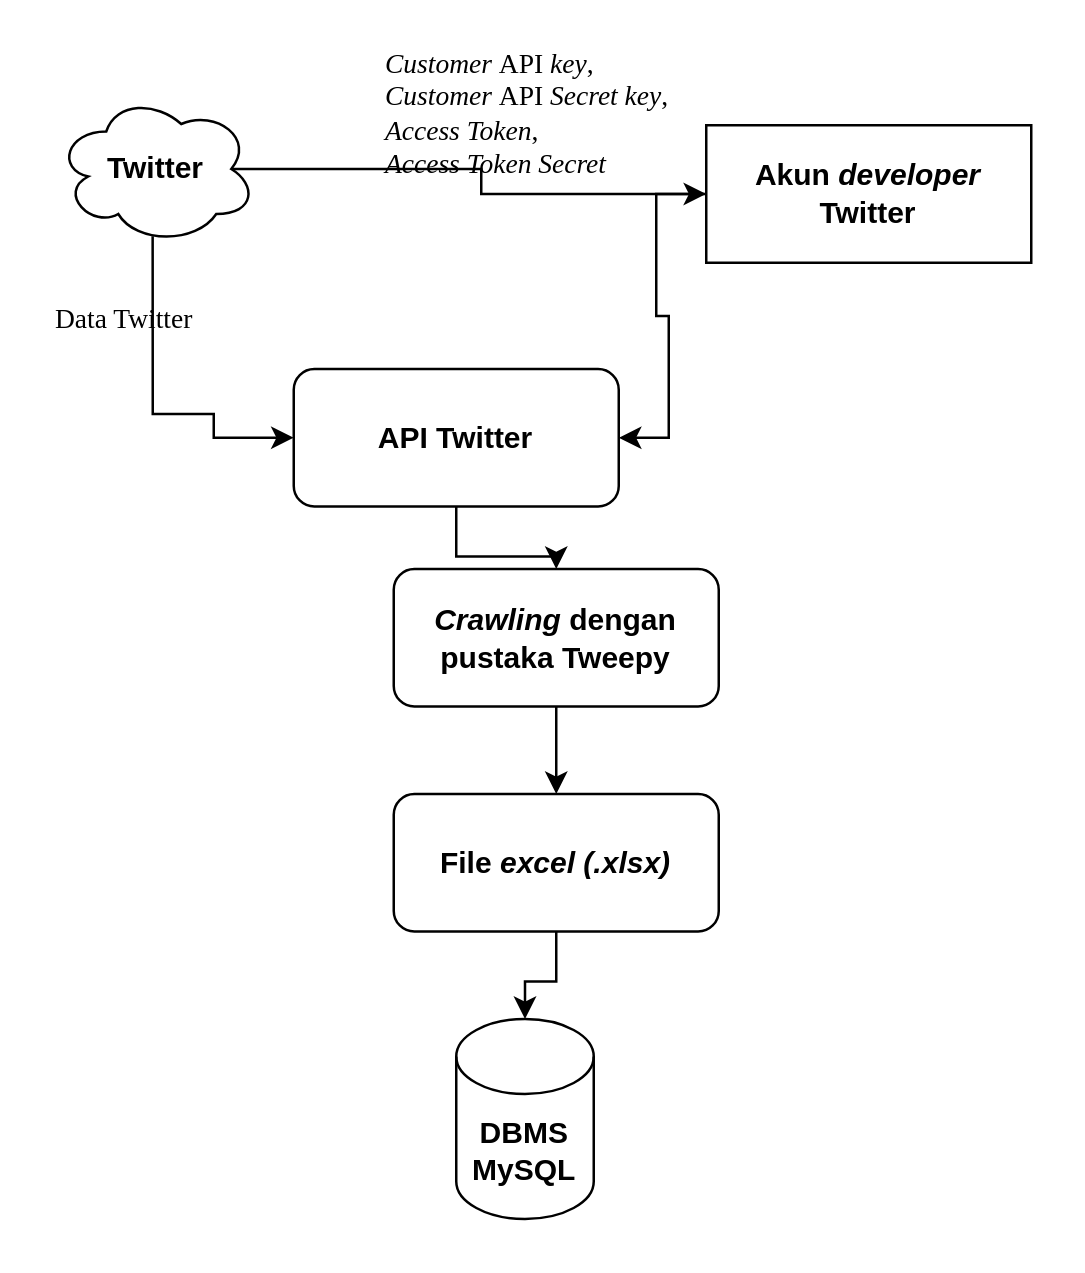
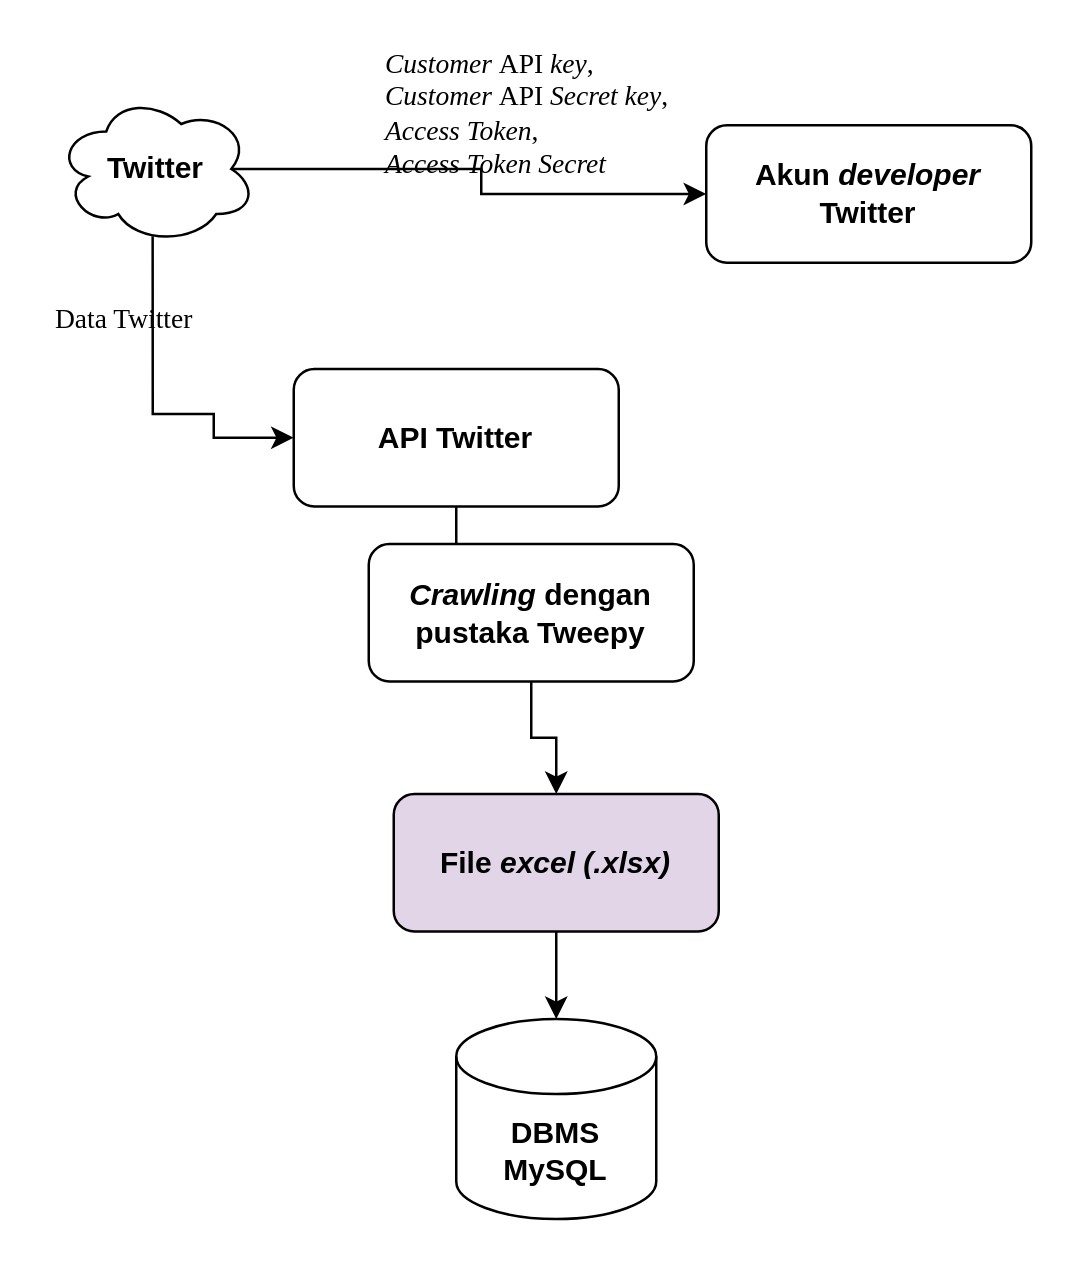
- <mxCell id="6" value="&lt;span style=&quot;font-style: normal&quot;&gt;Akun &lt;/span&gt;developer &lt;span style=&quot;font-style: normal&quot;&gt;Twitter&lt;/span&gt;" style="whiteSpace=wrap;html=1;fontStyle=3;rounded=0;" parent="1" vertex="1"><mxGeometry x="282" y="49.5" width="130" height="55" as="geometry" /></mxCell>
+ <mxCell id="6" value="&lt;span style=&quot;font-style: normal&quot;&gt;Akun &lt;/span&gt;developer &lt;span style=&quot;font-style: normal&quot;&gt;Twitter&lt;/span&gt;" style="rounded=1;whiteSpace=wrap;html=1;fontStyle=3" parent="1" vertex="1"><mxGeometry x="282" y="49.5" width="130" height="55" as="geometry" /></mxCell>
- <mxCell id="5" style="edgeStyle=orthogonalEdgeStyle;rounded=0;orthogonalLoop=1;jettySize=auto;html=1;entryX=1;entryY=0.5;entryDx=0;entryDy=0;fontSize=11;" parent="1" source="6" target="9" edge="1"><mxGeometry relative="1" as="geometry" /></mxCell>
- <mxCell id="11" value="Crawling&lt;span style=&quot;font-style: normal&quot;&gt;&amp;nbsp;dengan pustaka Tweepy&lt;br&gt;&lt;/span&gt;" style="rounded=1;whiteSpace=wrap;html=1;fontStyle=3" parent="1" vertex="1"><mxGeometry x="157" y="227" width="130" height="55" as="geometry" /></mxCell>
+ <mxCell id="11" value="Crawling&lt;span style=&quot;font-style: normal&quot;&gt;&amp;nbsp;dengan pustaka Tweepy&lt;br&gt;&lt;/span&gt;" style="rounded=1;whiteSpace=wrap;html=1;fontStyle=3" parent="1" vertex="1"><mxGeometry x="147" y="217" width="130" height="55" as="geometry" /></mxCell>
- <mxCell id="13" value="&lt;span style=&quot;font-style: normal&quot;&gt;File &lt;/span&gt;excel (.xlsx)" style="rounded=1;whiteSpace=wrap;html=1;fontStyle=3" parent="1" vertex="1"><mxGeometry x="157" y="317" width="130" height="55" as="geometry" /></mxCell>
+ <mxCell id="13" value="&lt;span style=&quot;font-style: normal&quot;&gt;File &lt;/span&gt;excel (.xlsx)" style="rounded=1;whiteSpace=wrap;html=1;fontStyle=3;fillColor=#e1d5e7;" parent="1" vertex="1"><mxGeometry x="157" y="317" width="130" height="55" as="geometry" /></mxCell>
- <mxCell id="14" value="&lt;b style=&quot;font-size: 12px&quot;&gt;DBMS&lt;br&gt;MySQL&lt;/b&gt;" style="shape=cylinder3;whiteSpace=wrap;html=1;boundedLbl=1;backgroundOutline=1;size=15;fontSize=11;align=center;" parent="1" vertex="1"><mxGeometry x="182" y="407" width="55" height="80" as="geometry" /></mxCell>
+ <mxCell id="14" value="&lt;b style=&quot;font-size: 12px&quot;&gt;DBMS&lt;br&gt;MySQL&lt;/b&gt;" style="shape=cylinder3;whiteSpace=wrap;html=1;boundedLbl=1;backgroundOutline=1;size=15;fontSize=11;align=center;" parent="1" vertex="1"><mxGeometry x="182" y="407" width="80" height="80" as="geometry" /></mxCell>
